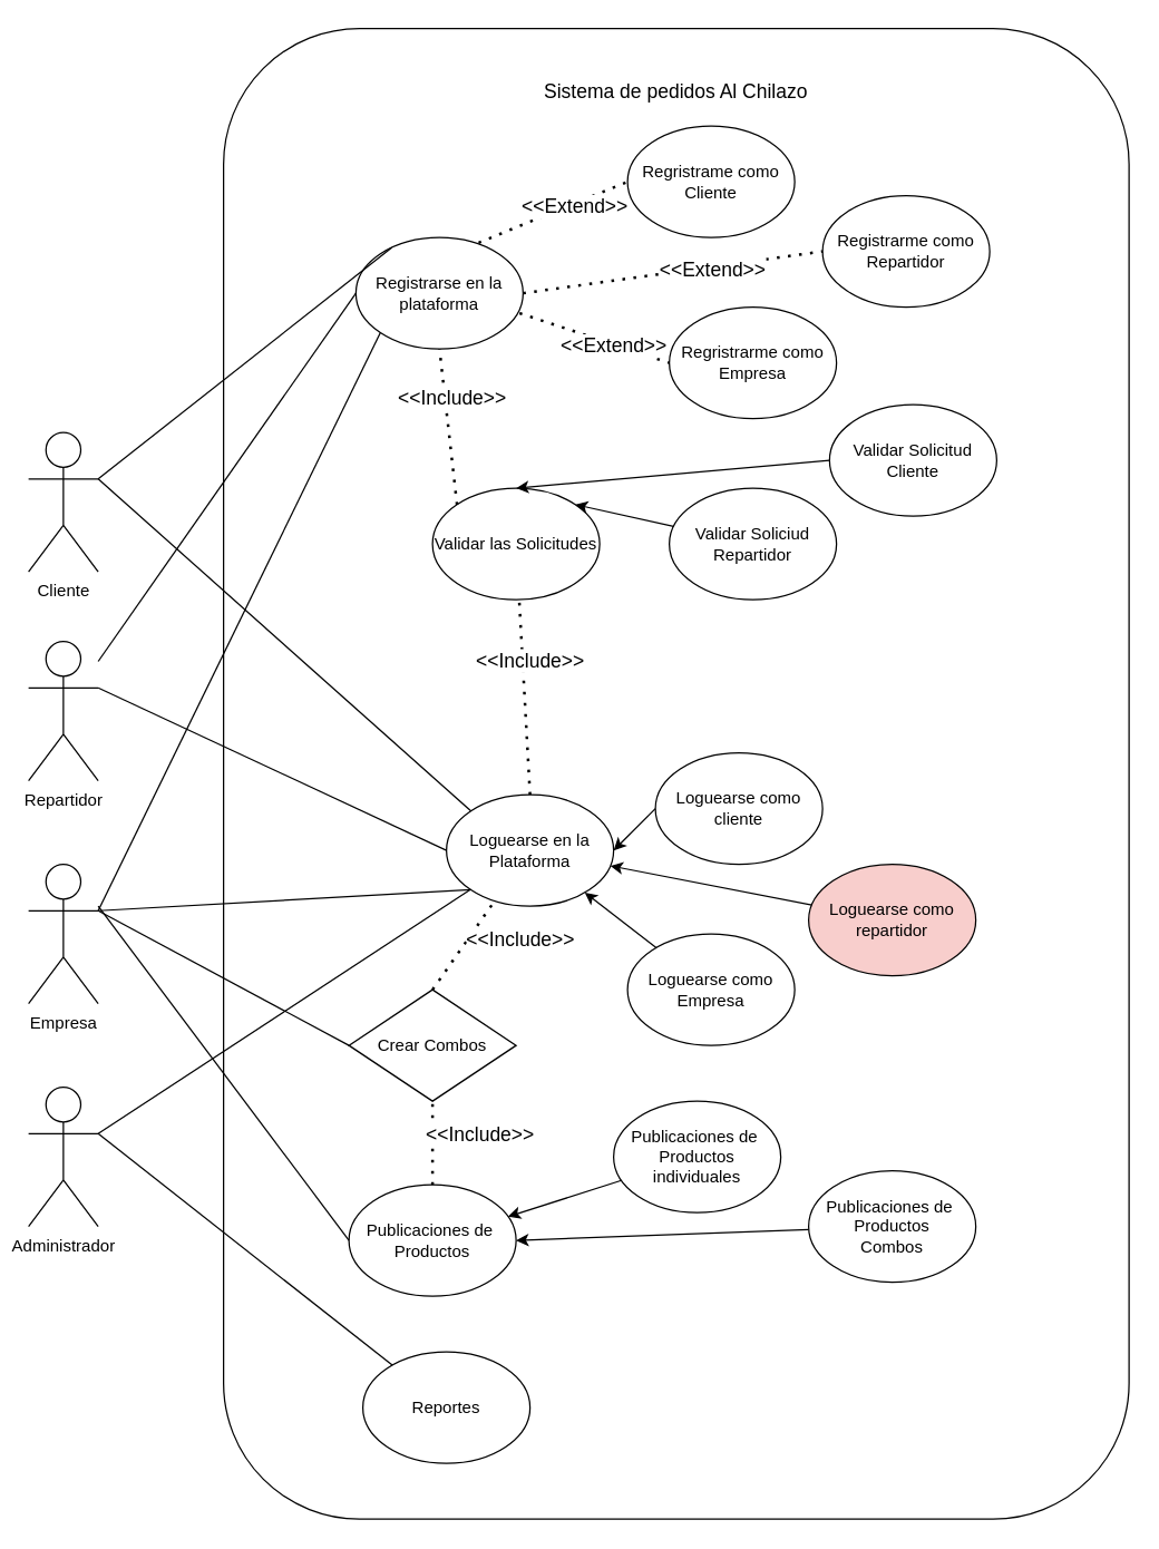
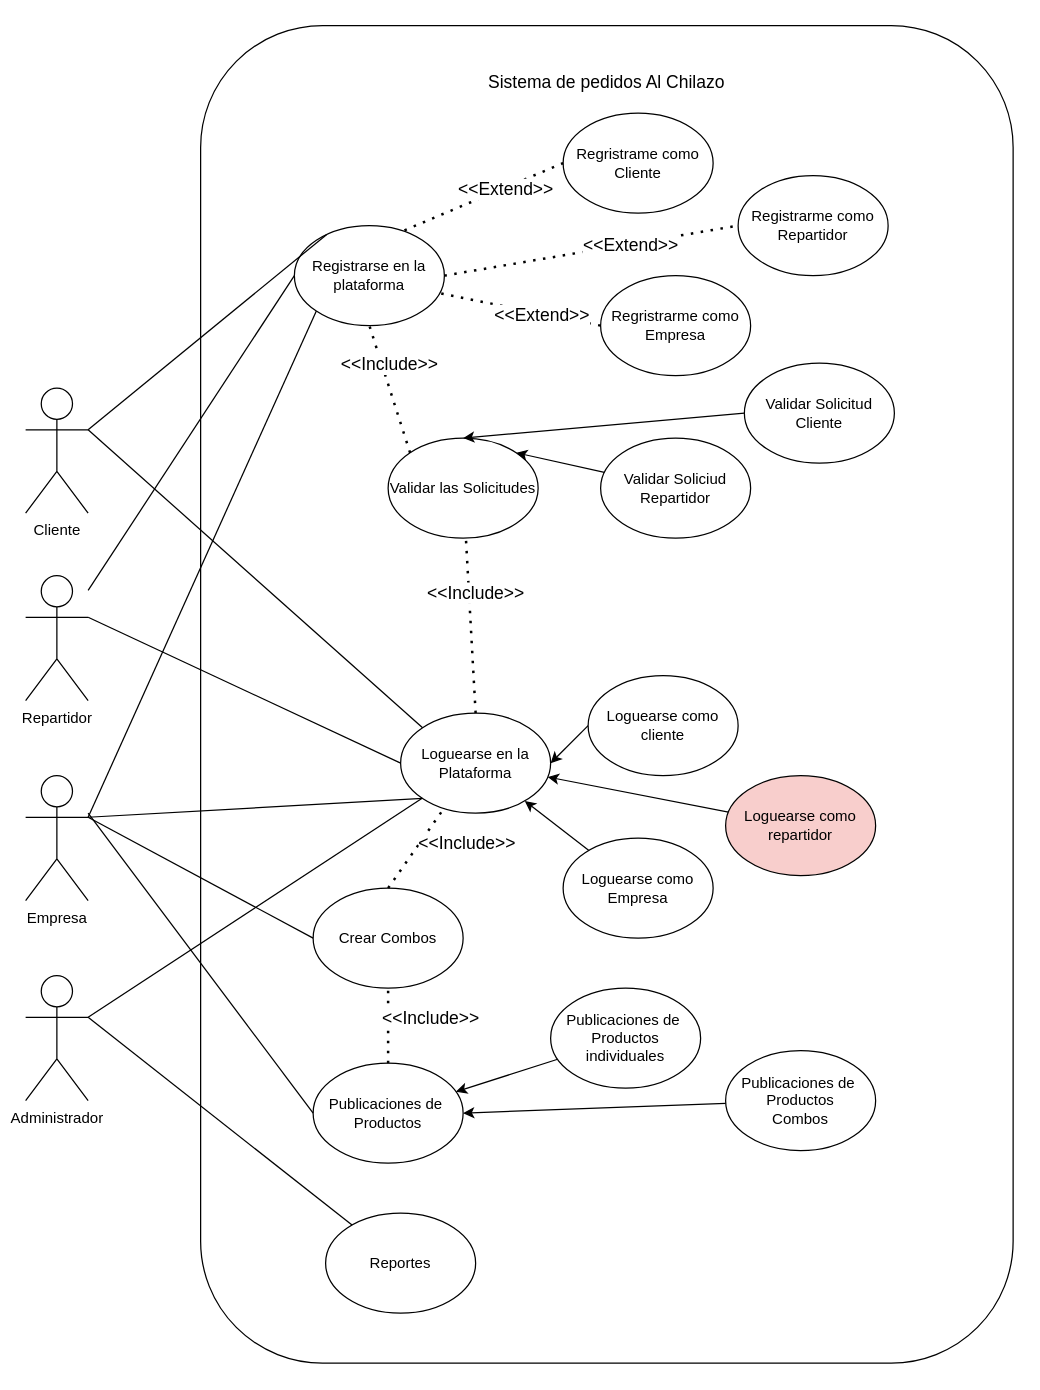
- <mxCell id="6" value="Registrarse en la plataforma" style="ellipse;whiteSpace=wrap;html=1;" parent="1" vertex="1"><mxGeometry x="255" y="170" width="120" height="80" as="geometry" /></mxCell>
+ <mxCell id="6" value="Registrarse en la plataforma" style="ellipse;whiteSpace=wrap;html=1;" parent="1" vertex="1"><mxGeometry x="235" y="180" width="120" height="80" as="geometry" /></mxCell>
- <mxCell id="43" value="Crear Combos" style="rhombus;whiteSpace=wrap;html=1;" vertex="1" parent="1"><mxGeometry x="250" y="710" width="120" height="80" as="geometry" /></mxCell>
+ <mxCell id="43" value="Crear Combos" style="ellipse;whiteSpace=wrap;html=1;" vertex="1" parent="1"><mxGeometry x="250" y="710" width="120" height="80" as="geometry" /></mxCell>
